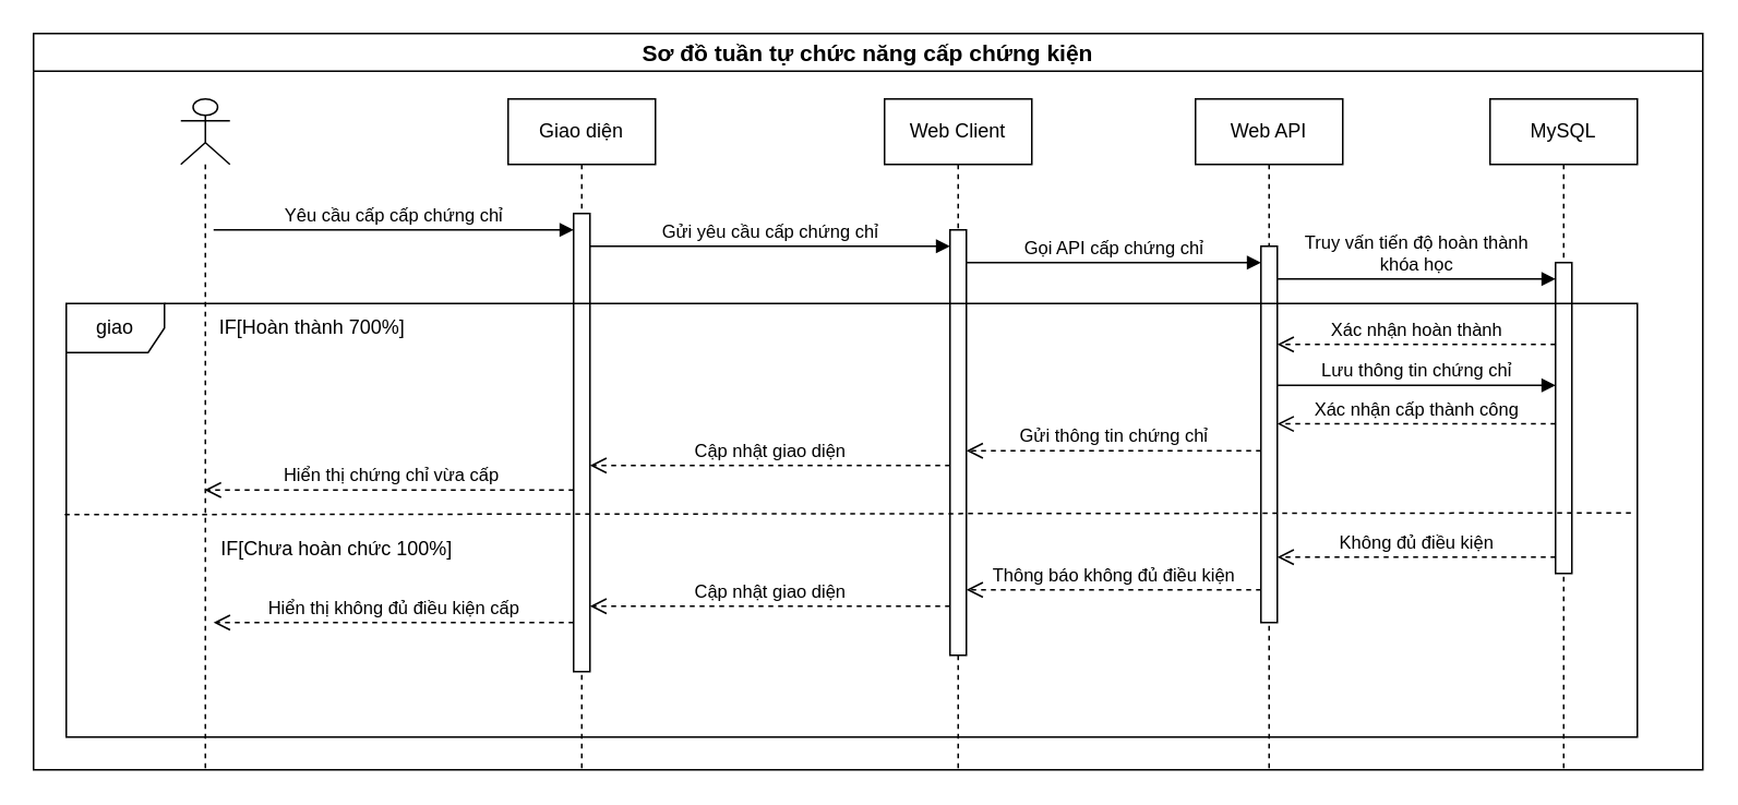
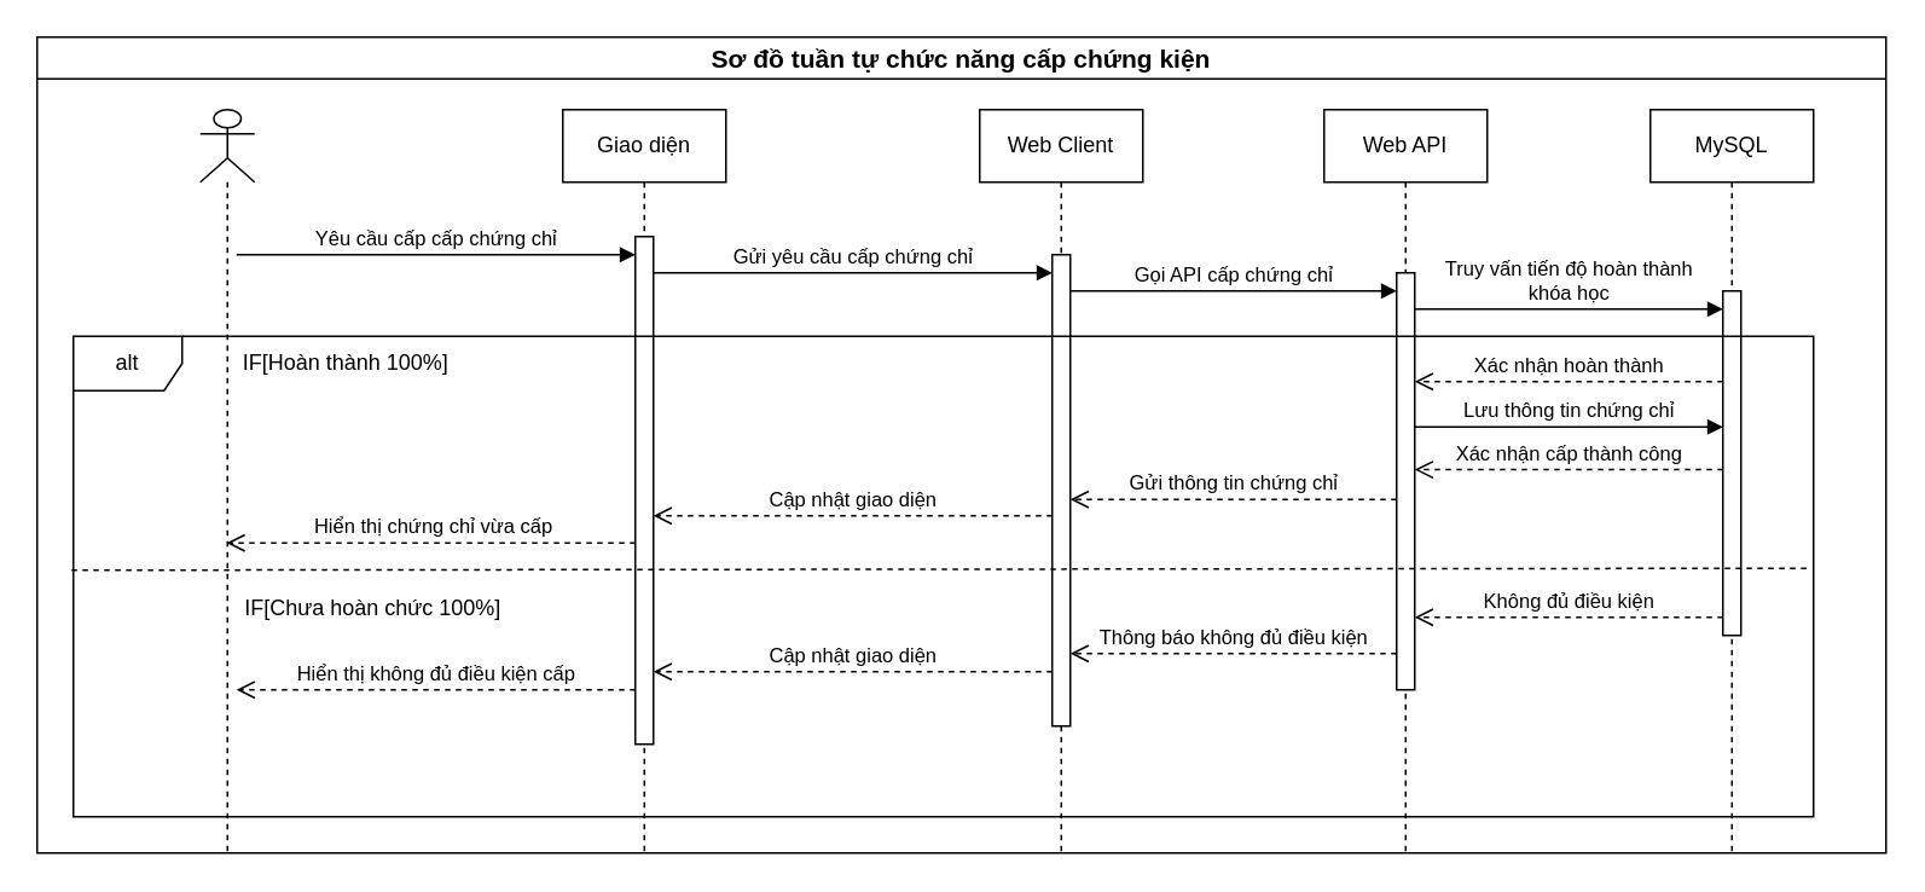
- <mxCell id="20" value="giao" style="shape=umlFrame;whiteSpace=wrap;html=1;pointerEvents=0;" vertex="1" parent="2"><mxGeometry x="20" y="165" width="960" height="265" as="geometry" /></mxCell>
+ <mxCell id="20" value="alt" style="shape=umlFrame;whiteSpace=wrap;html=1;pointerEvents=0;" vertex="1" parent="2"><mxGeometry x="20" y="165" width="960" height="265" as="geometry" /></mxCell>
- <mxCell id="25" value="IF[Hoàn thành 700%]" style="text;html=1;align=center;verticalAlign=middle;resizable=0;points=[];autosize=1;strokeColor=none;fillColor=none;" vertex="1" parent="2"><mxGeometry x="100" y="165" width="140" height="30" as="geometry" /></mxCell>
+ <mxCell id="25" value="IF[Hoàn thành 100%]" style="text;html=1;align=center;verticalAlign=middle;resizable=0;points=[];autosize=1;strokeColor=none;fillColor=none;" vertex="1" parent="2"><mxGeometry x="100" y="165" width="140" height="30" as="geometry" /></mxCell>
